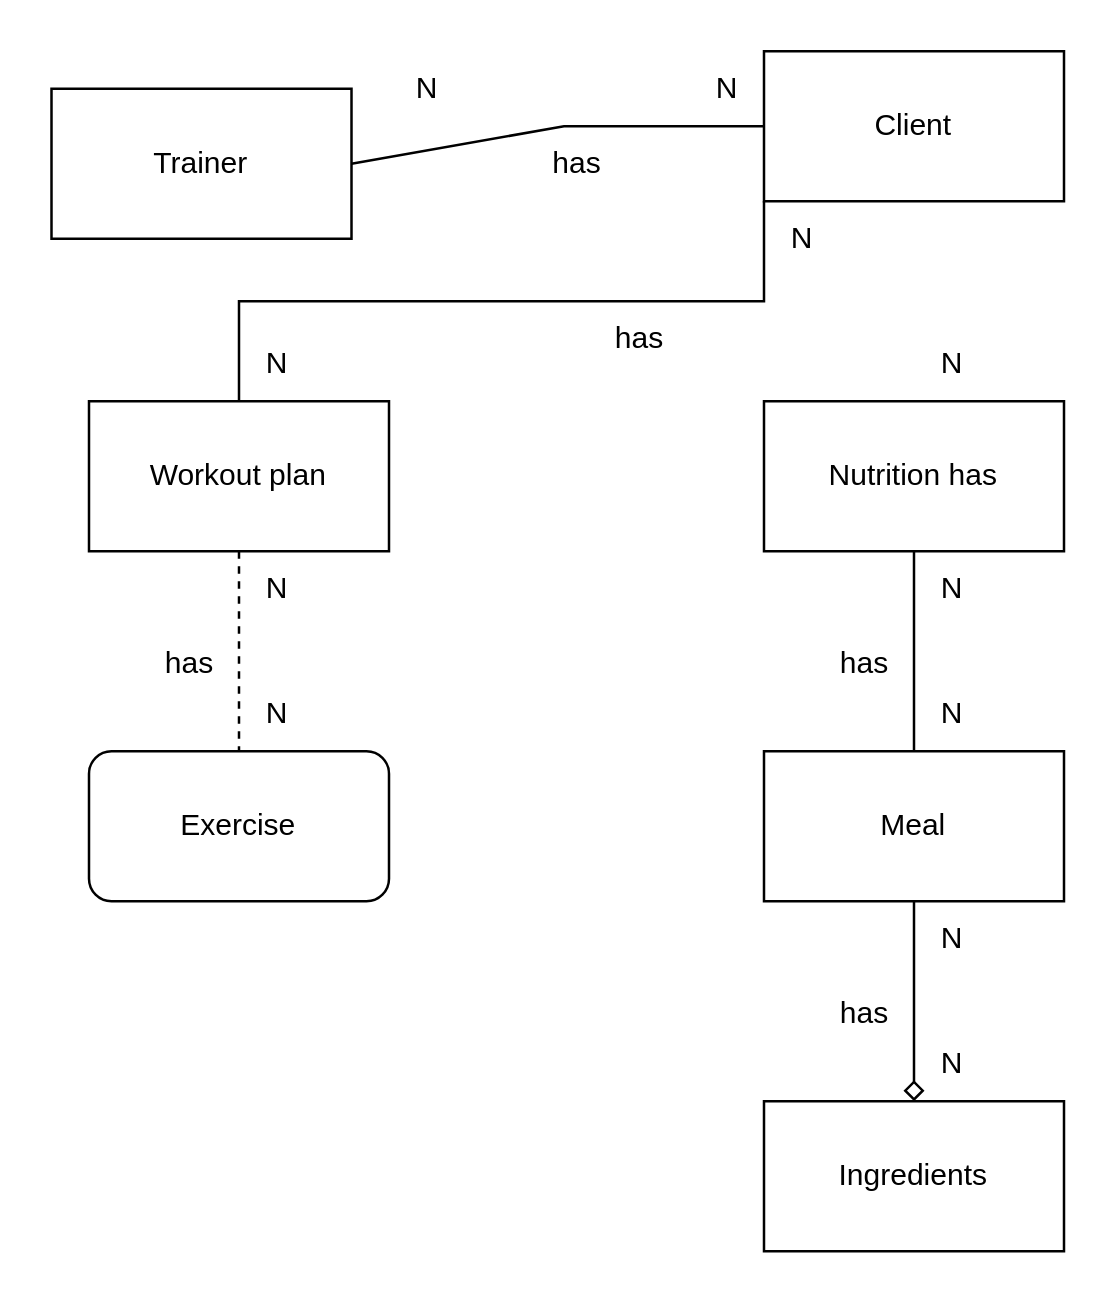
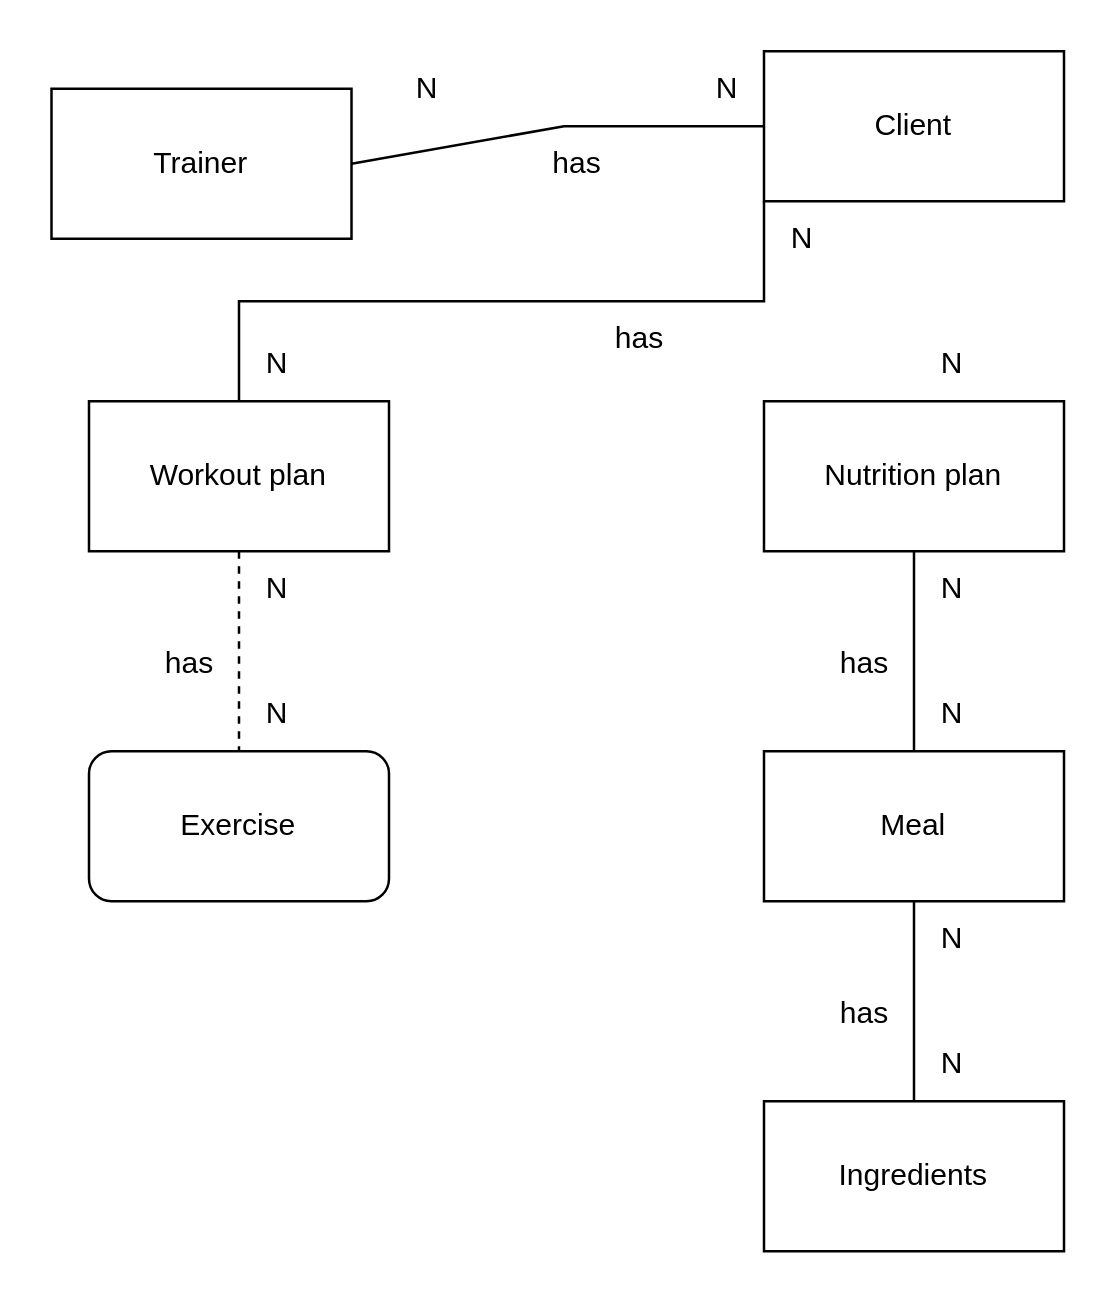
- <mxCell id="9" value="Nutrition has" style="rounded=0;whiteSpace=wrap;html=1;" vertex="1" parent="1"><mxGeometry x="305" y="160" width="120" height="60" as="geometry" /></mxCell>
+ <mxCell id="9" value="Nutrition plan" style="rounded=0;whiteSpace=wrap;html=1;" vertex="1" parent="1"><mxGeometry x="305" y="160" width="120" height="60" as="geometry" /></mxCell>
- <mxCell id="10" style="edgeStyle=orthogonalEdgeStyle;rounded=0;orthogonalLoop=1;jettySize=auto;html=1;entryX=0.5;entryY=0;entryDx=0;entryDy=0;endArrow=diamond;endFill=0;" edge="1" parent="1" source="11" target="26"><mxGeometry relative="1" as="geometry" /></mxCell>
+ <mxCell id="10" style="edgeStyle=orthogonalEdgeStyle;rounded=0;orthogonalLoop=1;jettySize=auto;html=1;entryX=0.5;entryY=0;entryDx=0;entryDy=0;endArrow=none;endFill=0;" edge="1" parent="1" source="11" target="26"><mxGeometry relative="1" as="geometry" /></mxCell>
